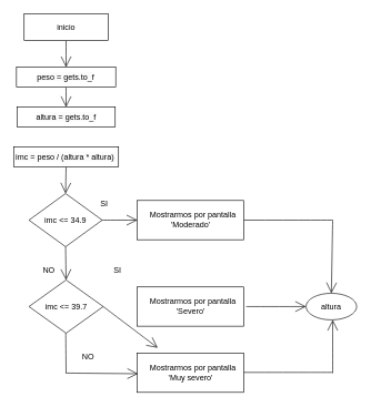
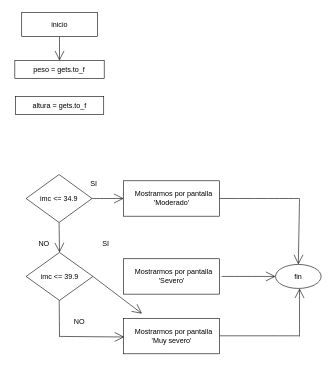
- <mxCell id="8" style="edgeStyle=none;curved=1;rounded=0;orthogonalLoop=1;jettySize=auto;html=1;endArrow=open;startSize=14;endSize=14;sourcePerimeterSpacing=8;targetPerimeterSpacing=8;entryX=0.5;entryY=0;entryDx=0;entryDy=0;exitX=0.5;exitY=1;exitDx=0;exitDy=0;" parent="1" source="9" target="7" edge="1"><mxGeometry relative="1" as="geometry"><mxPoint x="-194.25" y="190" as="targetPoint" /><mxPoint x="95.75" y="130" as="sourcePoint" /></mxGeometry></mxCell>
- <mxCell id="18" value="&lt;span style=&quot;color: rgb(0, 0, 0); font-family: Helvetica; font-size: 12px; font-style: normal; font-variant-ligatures: normal; font-variant-caps: normal; font-weight: 400; letter-spacing: normal; orphans: 2; text-align: center; text-indent: 0px; text-transform: none; widows: 2; word-spacing: 0px; -webkit-text-stroke-width: 0px; background-color: rgb(251, 251, 251); text-decoration-thickness: initial; text-decoration-style: initial; text-decoration-color: initial; float: none; display: inline !important;&quot;&gt;imc = peso / (altura * altura)&amp;nbsp;&lt;br&gt;&lt;/span&gt;" style="rounded=0;whiteSpace=wrap;html=1;" vertex="1" parent="1"><mxGeometry x="20" y="220" width="157.5" height="30" as="geometry" /></mxCell>
- <mxCell id="6" style="edgeStyle=none;curved=1;rounded=0;orthogonalLoop=1;jettySize=auto;html=1;endArrow=open;startSize=14;endSize=14;sourcePerimeterSpacing=8;targetPerimeterSpacing=8;exitX=0.5;exitY=1;exitDx=0;exitDy=0;entryX=0.5;entryY=0;entryDx=0;entryDy=0;" parent="1" source="18" target="5" edge="1"><mxGeometry relative="1" as="geometry"><mxPoint x="-52.25" y="235" as="targetPoint" /></mxGeometry></mxCell>
- <mxCell id="13" value="imc &amp;lt;= 39.7" style="rhombus;whiteSpace=wrap;html=1;" parent="1" vertex="1"><mxGeometry x="43" y="420" width="111.5" height="80" as="geometry" /></mxCell>
+ <mxCell id="13" value="imc &amp;lt;= 39.9" style="rhombus;whiteSpace=wrap;html=1;" parent="1" vertex="1"><mxGeometry x="43" y="420" width="111.5" height="80" as="geometry" /></mxCell>
- <mxCell id="24" value="altura" style="ellipse;whiteSpace=wrap;html=1;" vertex="1" parent="1"><mxGeometry x="459" y="440" width="76" height="40" as="geometry" /></mxCell>
+ <mxCell id="24" value="fin" style="ellipse;whiteSpace=wrap;html=1;" vertex="1" parent="1"><mxGeometry x="459" y="440" width="76" height="40" as="geometry" /></mxCell>
